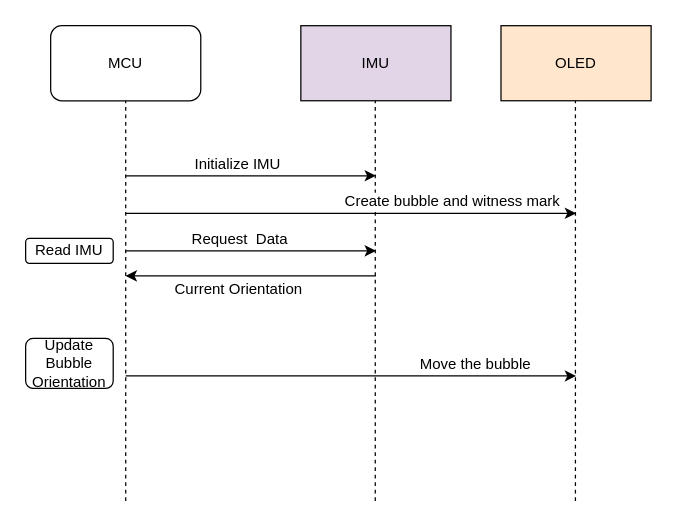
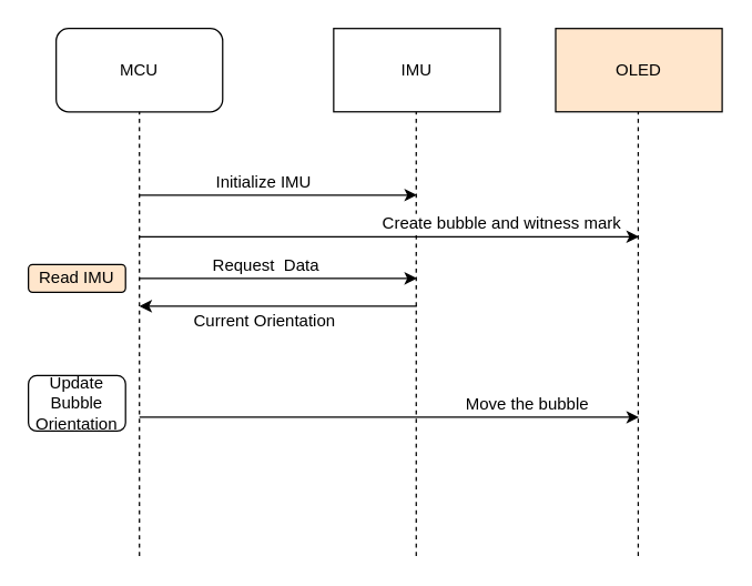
- <mxCell id="3" value="IMU" style="rounded=0;whiteSpace=wrap;html=1;fillColor=#e1d5e7;" parent="1" vertex="1"><mxGeometry x="240" y="20" width="120" height="60" as="geometry" /></mxCell>
+ <mxCell id="3" value="IMU" style="rounded=0;whiteSpace=wrap;html=1;" parent="1" vertex="1"><mxGeometry x="240" y="20" width="120" height="60" as="geometry" /></mxCell>
- <mxCell id="14" value="Read IMU" style="rounded=1;whiteSpace=wrap;html=1;" parent="1" vertex="1"><mxGeometry x="20" y="190" width="70" height="20" as="geometry" /></mxCell>
+ <mxCell id="14" value="Read IMU" style="rounded=1;whiteSpace=wrap;html=1;fillColor=#ffe6cc;" parent="1" vertex="1"><mxGeometry x="20" y="190" width="70" height="20" as="geometry" /></mxCell>
